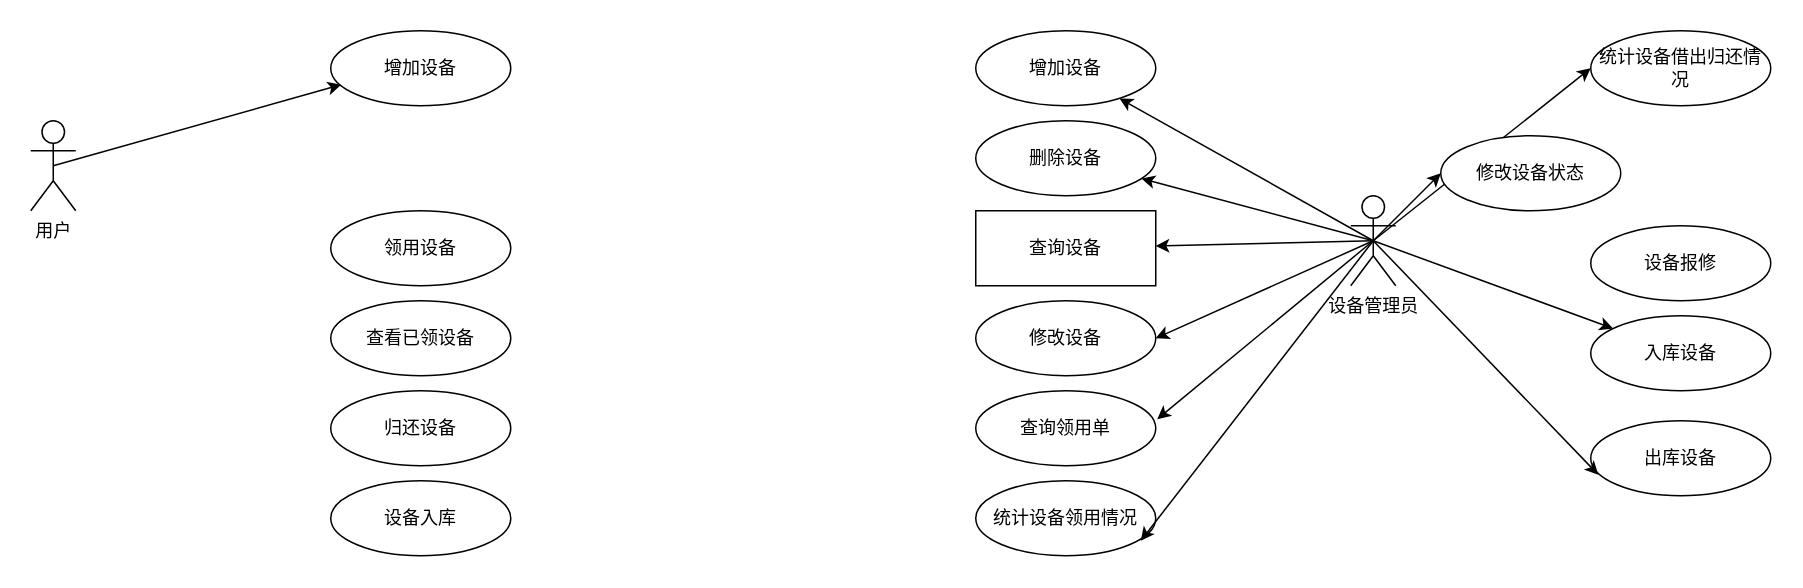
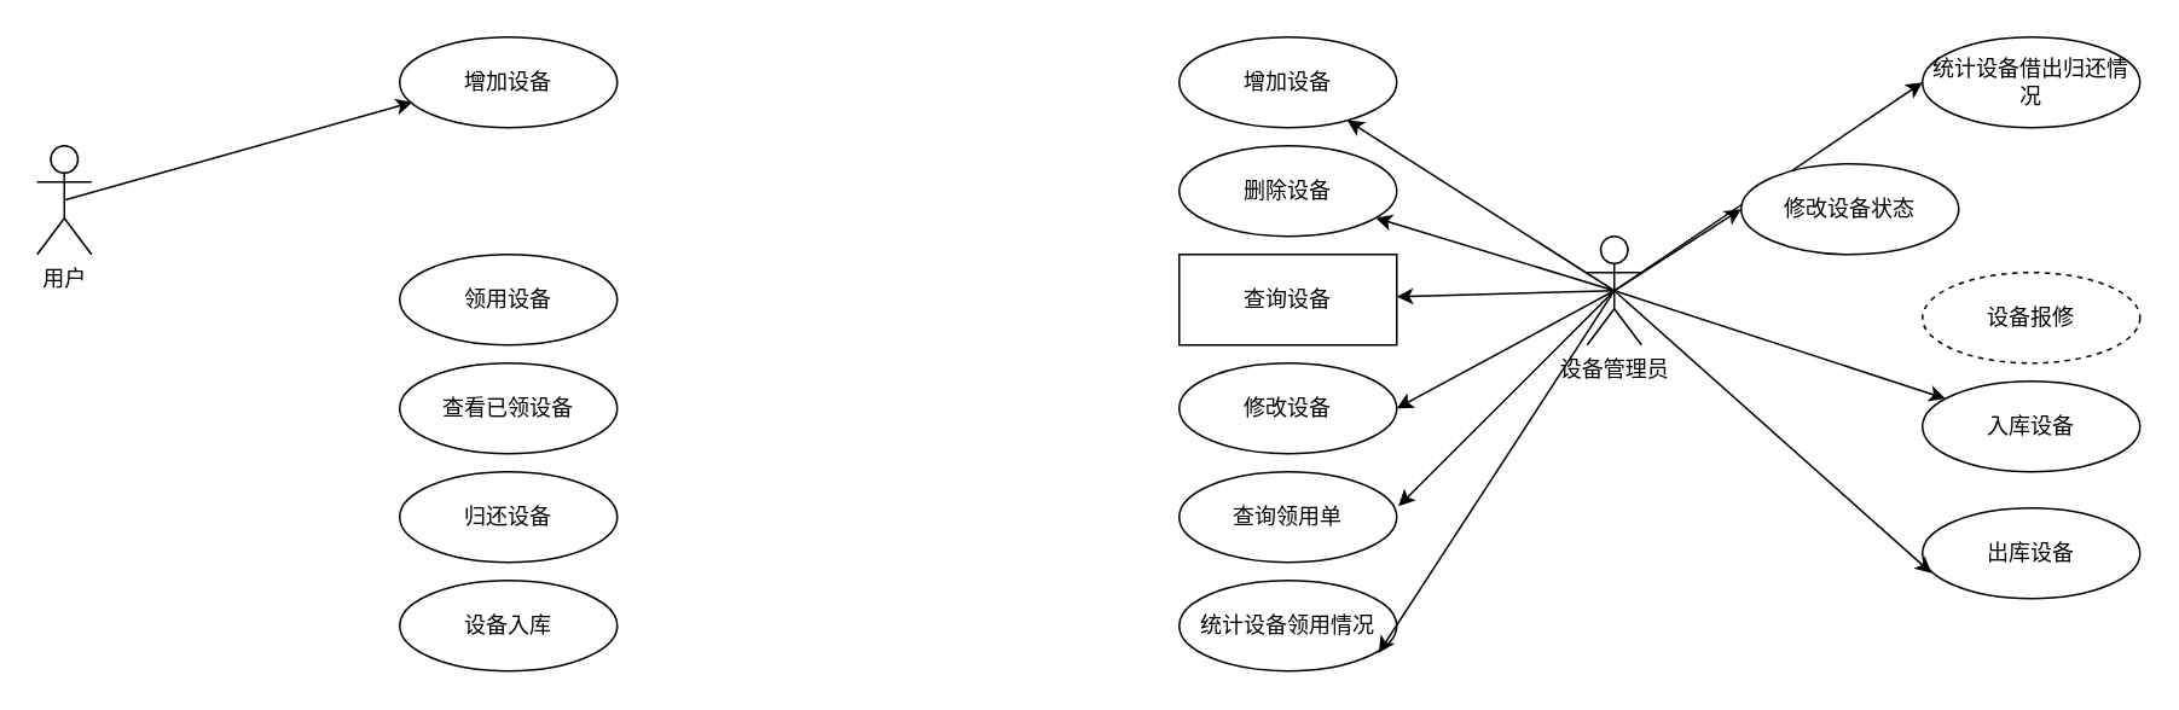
- <mxCell id="16" value="设备管理员&lt;br&gt;" style="shape=umlActor;verticalLabelPosition=bottom;verticalAlign=top;html=1;outlineConnect=0;" vertex="1" parent="1"><mxGeometry x="900" y="130" width="30" height="60" as="geometry" /></mxCell>
+ <mxCell id="16" value="设备管理员&lt;br&gt;" style="shape=umlActor;verticalLabelPosition=bottom;verticalAlign=top;html=1;outlineConnect=0;" vertex="1" parent="1"><mxGeometry x="875" y="130" width="30" height="60" as="geometry" /></mxCell>
- <mxCell id="25" value="设备报修" style="ellipse;whiteSpace=wrap;html=1;" vertex="1" parent="1"><mxGeometry x="1060" y="150" width="120" height="50" as="geometry" /></mxCell>
+ <mxCell id="25" value="设备报修" style="ellipse;whiteSpace=wrap;html=1;dashed=1;" vertex="1" parent="1"><mxGeometry x="1060" y="150" width="120" height="50" as="geometry" /></mxCell>
